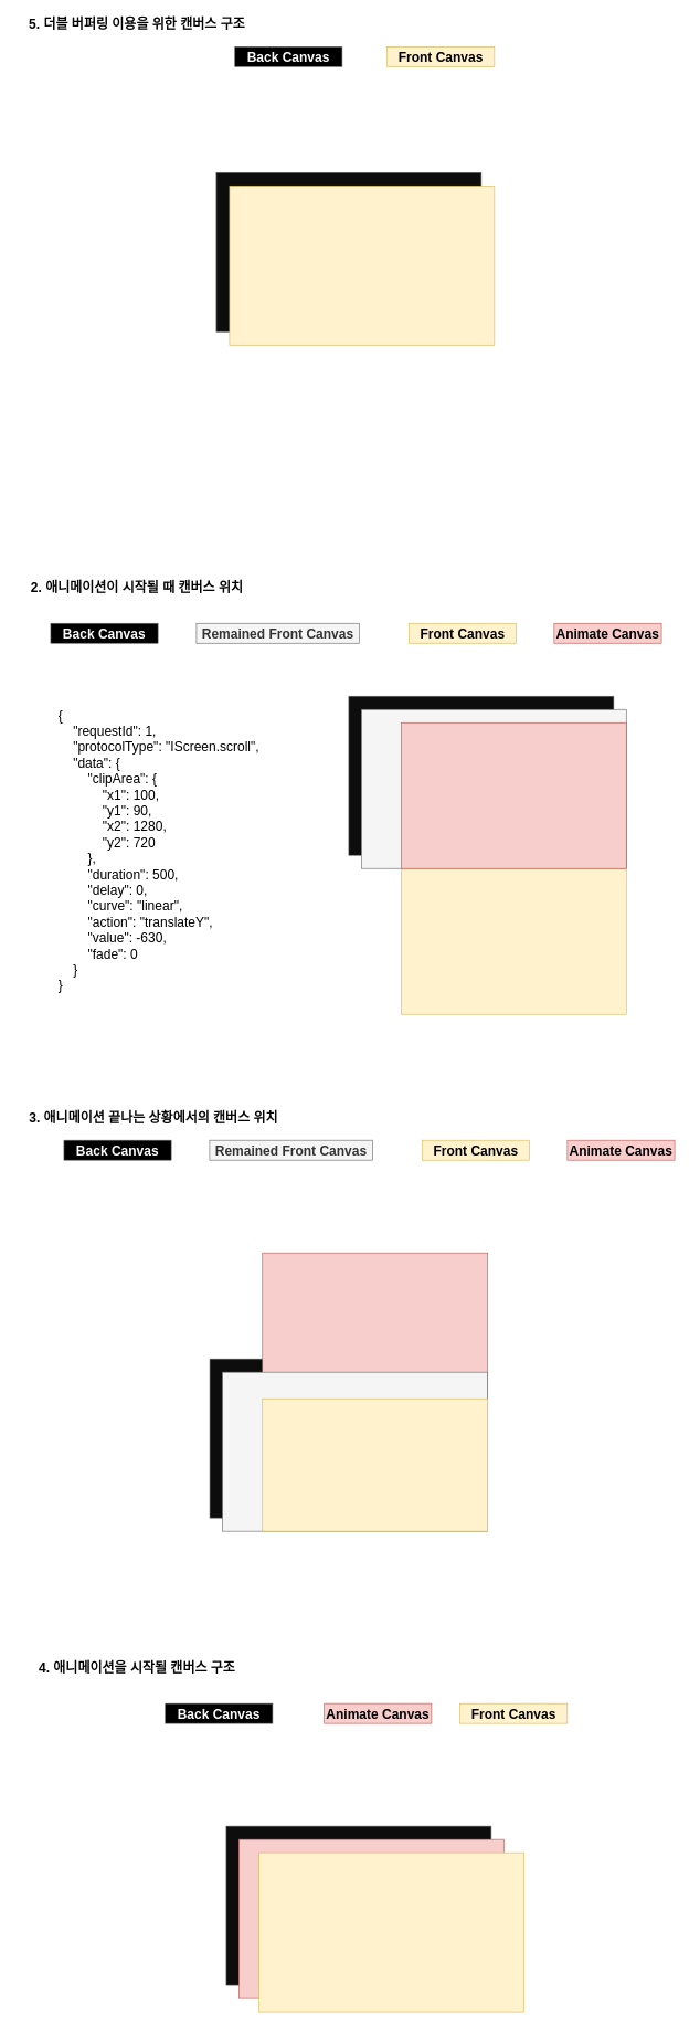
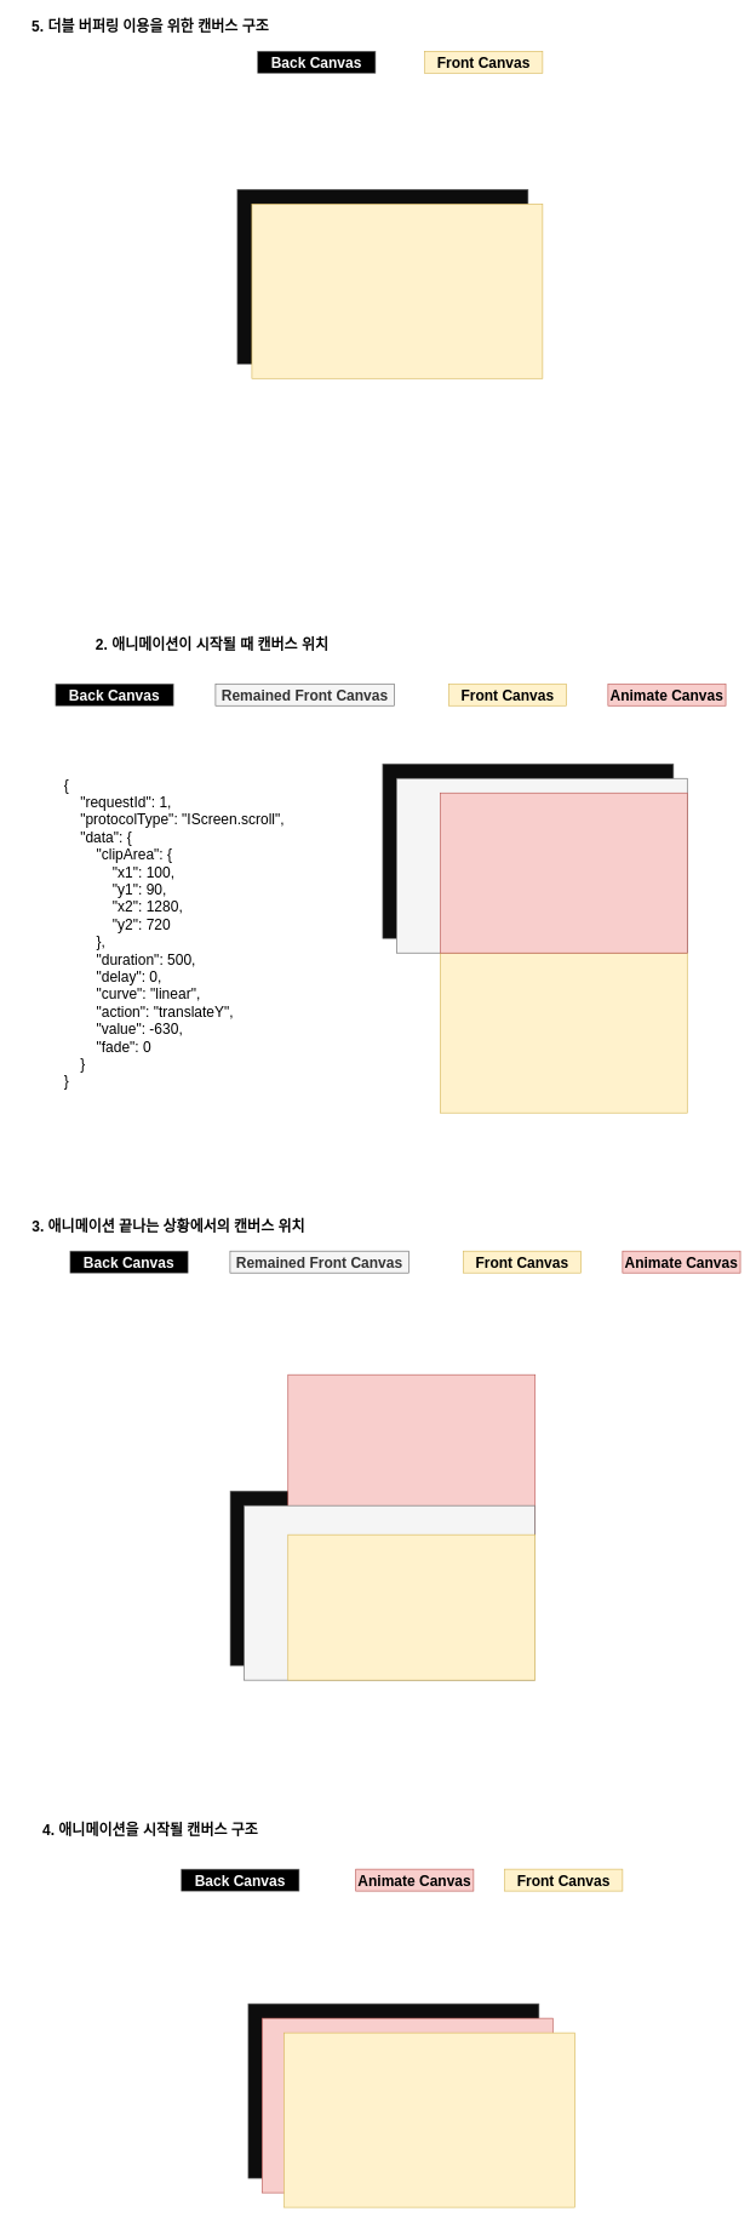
- <mxCell id="30" value="2. 애니메이션이 시작될 때 캔버스 위치" style="text;html=1;resizable=0;autosize=1;align=center;verticalAlign=middle;points=[];fillColor=none;strokeColor=none;rounded=0;fontSize=20;fontStyle=1;fontColor=#030303;" parent="1" vertex="1"><mxGeometry x="25.5" y="870" width="360" height="30" as="geometry" /></mxCell>
+ <mxCell id="30" value="2. 애니메이션이 시작될 때 캔버스 위치" style="text;html=1;resizable=0;autosize=1;align=center;verticalAlign=middle;points=[];fillColor=none;strokeColor=none;rounded=0;fontSize=20;fontStyle=1;fontColor=#030303;" parent="1" vertex="1"><mxGeometry x="110.5" y="870" width="360" height="30" as="geometry" /></mxCell>
